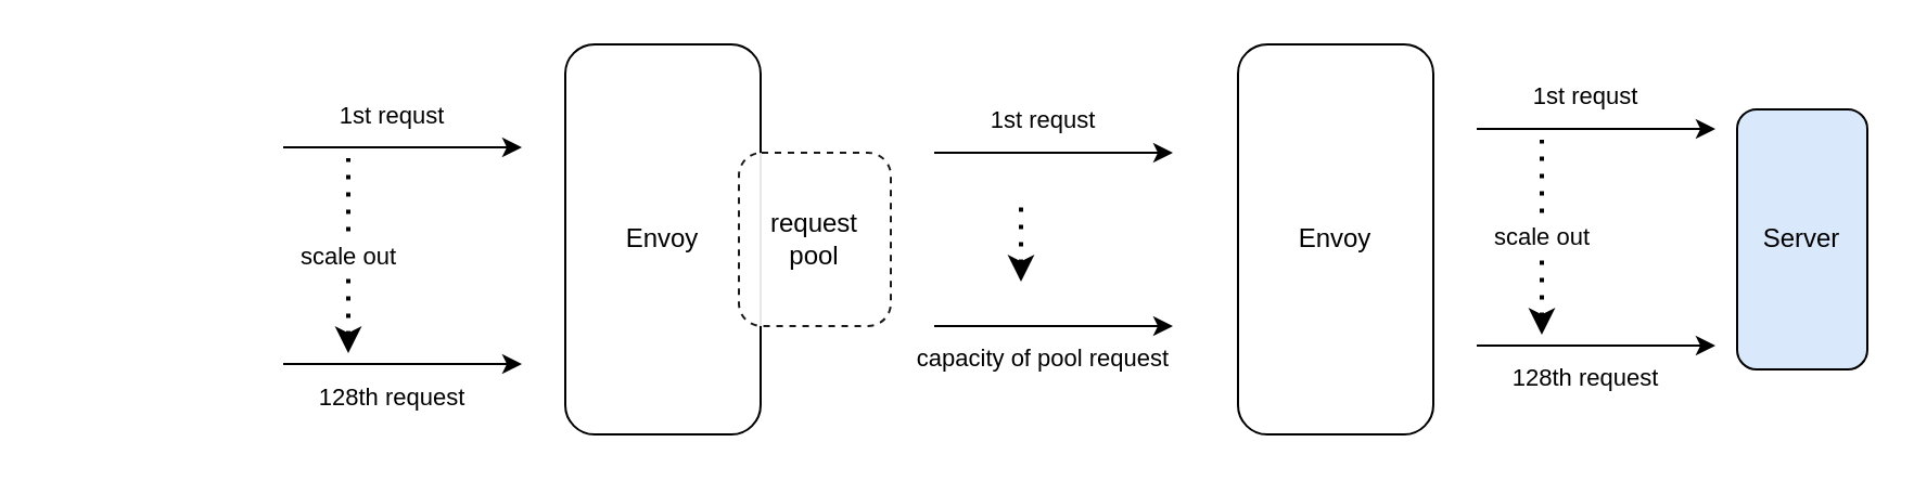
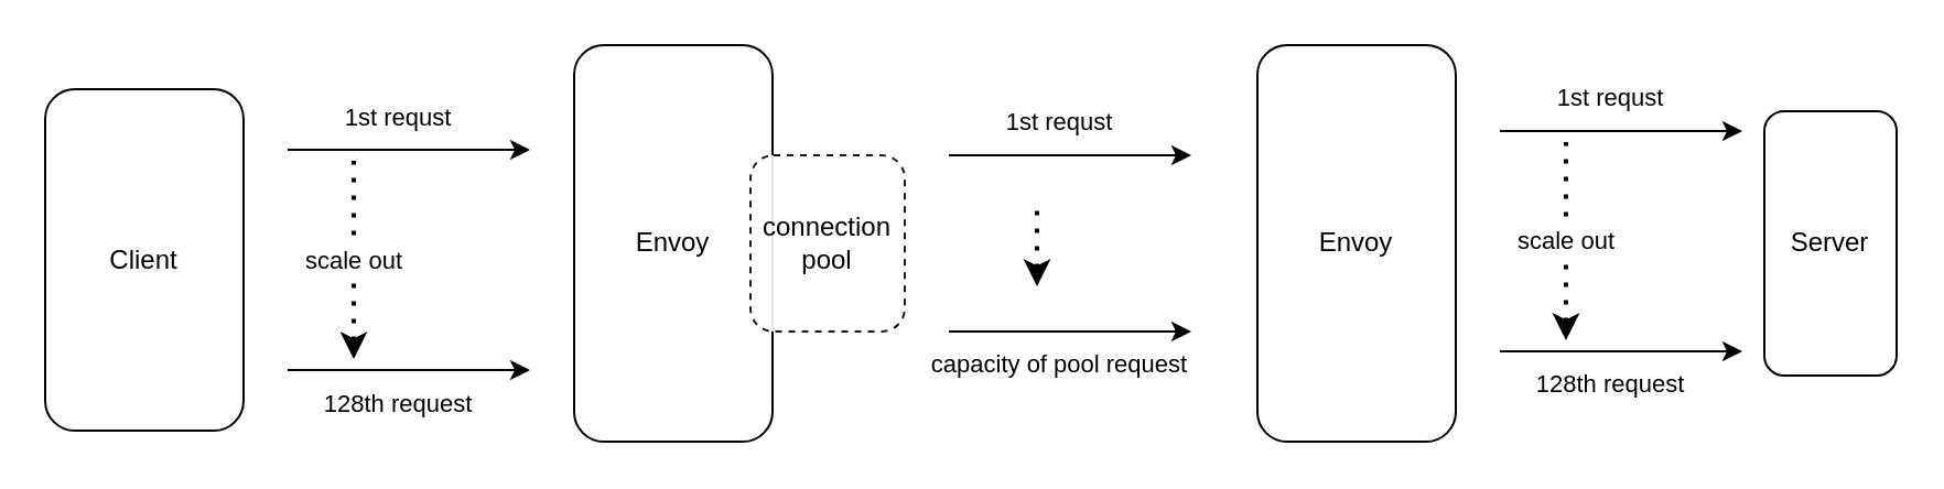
- <mxCell id="8" value="request&lt;br&gt;pool" style="rounded=1;whiteSpace=wrap;html=1;dashed=1;opacity=90;" vertex="1" parent="1"><mxGeometry x="340" y="70" width="70" height="80" as="geometry" /></mxCell>
+ <mxCell id="8" value="connection&lt;br&gt;pool" style="rounded=1;whiteSpace=wrap;html=1;dashed=1;opacity=90;" vertex="1" parent="1"><mxGeometry x="340" y="70" width="70" height="80" as="geometry" /></mxCell>
- <mxCell id="4" value="Server" style="rounded=1;whiteSpace=wrap;html=1;fillColor=#dae8fc;" vertex="1" parent="1"><mxGeometry x="800" y="50" width="60" height="120" as="geometry" /></mxCell>
+ <mxCell id="4" value="Server" style="rounded=1;whiteSpace=wrap;html=1;" vertex="1" parent="1"><mxGeometry x="800" y="50" width="60" height="120" as="geometry" /></mxCell>
+ <mxCell id="2" value="Client" style="rounded=1;whiteSpace=wrap;html=1;" vertex="1" parent="1"><mxGeometry x="20" y="40" width="90" height="155" as="geometry" /></mxCell>
